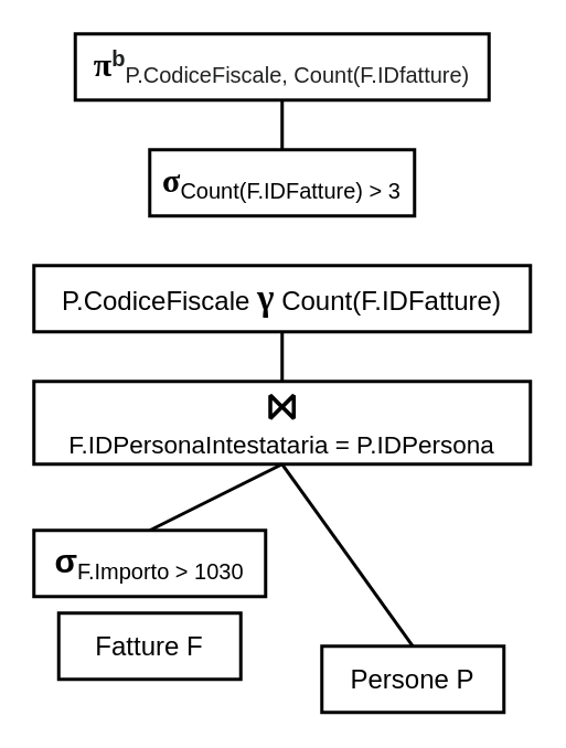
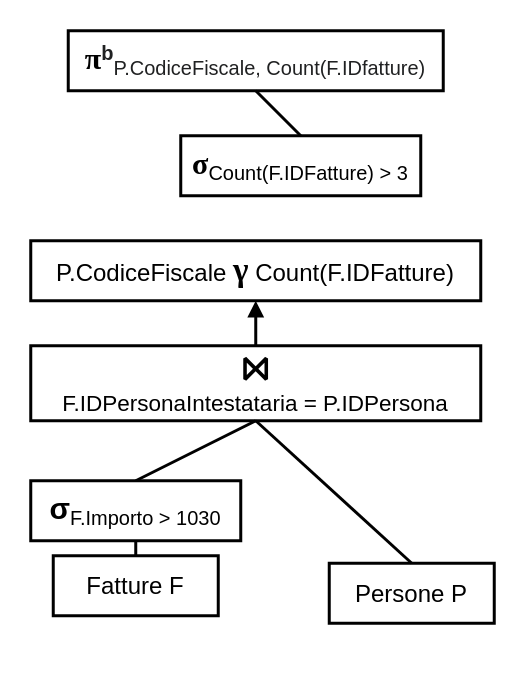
- <mxCell id="12" value="&lt;span style=&quot;text-align: left&quot;&gt;&lt;b&gt;&lt;font face=&quot;Times New Roman&quot; style=&quot;font-size: 20px&quot;&gt;σ&lt;/font&gt;&lt;/b&gt;&lt;sub&gt;Count(F.IDFatture) &amp;gt; 3&lt;/sub&gt;&lt;/span&gt;" style="text;html=1;fillColor=none;align=center;verticalAlign=middle;whiteSpace=wrap;rounded=0;strokeColor=#000000;strokeWidth=2;fontFamily=Helvetica;fontSize=16;" parent="1" vertex="1"><mxGeometry x="90" y="90" width="160" height="40" as="geometry" /></mxCell>
+ <mxCell id="12" value="&lt;span style=&quot;text-align: left&quot;&gt;&lt;b&gt;&lt;font face=&quot;Times New Roman&quot; style=&quot;font-size: 20px&quot;&gt;σ&lt;/font&gt;&lt;/b&gt;&lt;sub&gt;Count(F.IDFatture) &amp;gt; 3&lt;/sub&gt;&lt;/span&gt;" style="text;html=1;fillColor=none;align=center;verticalAlign=middle;whiteSpace=wrap;rounded=0;strokeColor=#000000;strokeWidth=2;fontFamily=Helvetica;fontSize=16;" parent="1" vertex="1"><mxGeometry x="120" y="90" width="160" height="40" as="geometry" /></mxCell>
- <mxCell id="11" value="" style="endArrow=none;html=1;entryX=0.5;entryY=1;entryDx=0;entryDy=0;exitX=0.5;exitY=0;exitDx=0;exitDy=0;fontFamily=Helvetica;fontSize=16;strokeWidth=2;" parent="1" source="6" target="7" edge="1"><mxGeometry width="50" height="50" relative="1" as="geometry"><mxPoint x="150" y="280" as="sourcePoint" /><mxPoint x="200" y="230" as="targetPoint" /></mxGeometry></mxCell>
+ <mxCell id="11" value="" style="endArrow=block;html=1;entryX=0.5;entryY=1;entryDx=0;entryDy=0;exitX=0.5;exitY=0;exitDx=0;exitDy=0;fontFamily=Helvetica;fontSize=16;strokeWidth=2;" parent="1" source="6" target="7" edge="1"><mxGeometry width="50" height="50" relative="1" as="geometry"><mxPoint x="150" y="280" as="sourcePoint" /><mxPoint x="200" y="230" as="targetPoint" /></mxGeometry></mxCell>
+ <mxCell id="5" value="" style="endArrow=none;html=1;entryX=0.5;entryY=0;entryDx=0;entryDy=0;exitX=0.5;exitY=1;exitDx=0;exitDy=0;fontFamily=Helvetica;fontSize=16;strokeWidth=2;" parent="1" source="4" target="3" edge="1"><mxGeometry width="50" height="50" relative="1" as="geometry"><mxPoint x="190" y="500" as="sourcePoint" /><mxPoint x="240" y="450" as="targetPoint" /></mxGeometry></mxCell>
- <mxCell id="2" value="Persone P" style="text;html=1;fillColor=none;align=center;verticalAlign=middle;whiteSpace=wrap;rounded=0;strokeColor=#000000;strokeWidth=2;fontFamily=Helvetica;fontSize=16;" parent="1" vertex="1"><mxGeometry x="194" y="390" width="110" height="40" as="geometry" /></mxCell>
+ <mxCell id="2" value="Persone P" style="text;html=1;fillColor=none;align=center;verticalAlign=middle;whiteSpace=wrap;rounded=0;strokeColor=#000000;strokeWidth=2;fontFamily=Helvetica;fontSize=16;" parent="1" vertex="1"><mxGeometry x="219" y="375" width="110" height="40" as="geometry" /></mxCell>
